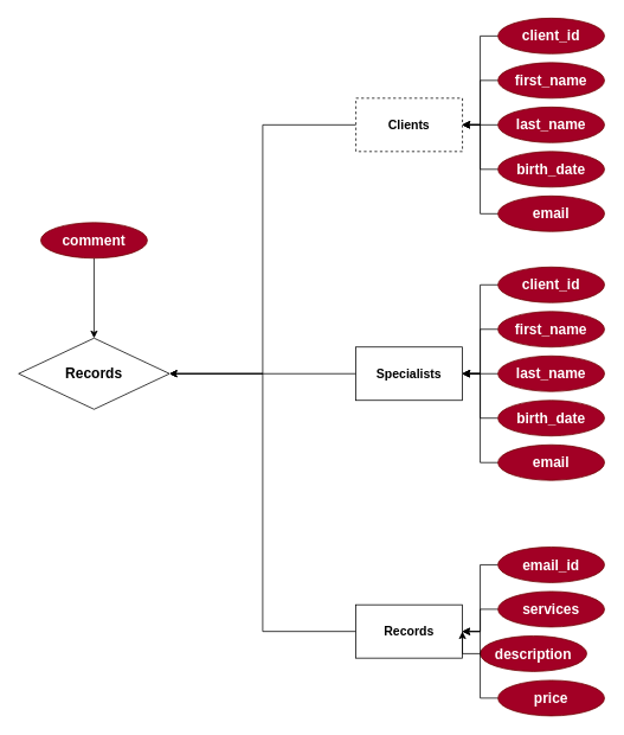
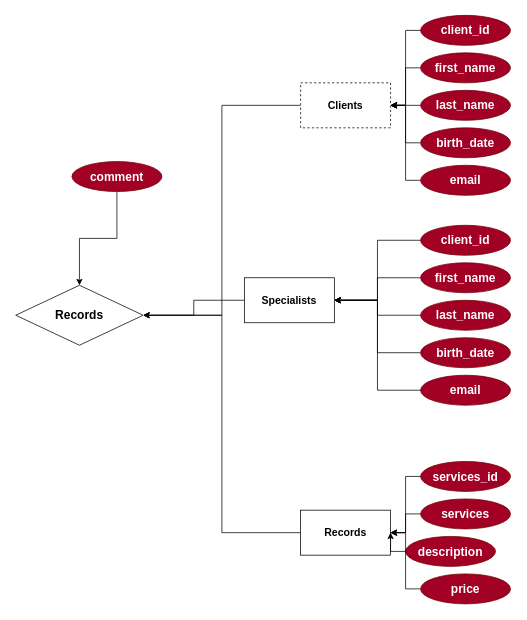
- <mxCell id="38" value="&lt;div style=&quot;text-align: left;&quot;&gt;&lt;span style=&quot;background-color: transparent;&quot;&gt;comment&lt;/span&gt;&lt;/div&gt;" style="ellipse;whiteSpace=wrap;html=1;fillColor=light-dark(#A20025,#990000);fontColor=#ffffff;strokeColor=#6F0000;fontSize=16;fontStyle=1" vertex="1" parent="1"><mxGeometry x="45" y="250" width="120" height="40" as="geometry" /></mxCell>
+ <mxCell id="38" value="&lt;div style=&quot;text-align: left;&quot;&gt;&lt;span style=&quot;background-color: transparent;&quot;&gt;comment&lt;/span&gt;&lt;/div&gt;" style="ellipse;whiteSpace=wrap;html=1;fillColor=light-dark(#A20025,#990000);fontColor=#ffffff;strokeColor=#6F0000;fontSize=16;fontStyle=1" vertex="1" parent="1"><mxGeometry x="95" y="215" width="120" height="40" as="geometry" /></mxCell>
- <mxCell id="3" value="&lt;span style=&quot;text-wrap-mode: nowrap;&quot;&gt;&lt;b&gt;Specialists&lt;/b&gt;&lt;/span&gt;" style="rounded=0;whiteSpace=wrap;html=1;fillColor=light-dark(#FFFFFF,#A9C4EB);fontColor=light-dark(#000000,#000000);fontSize=14;" vertex="1" parent="1"><mxGeometry x="400" y="390" width="120" height="60" as="geometry" /></mxCell>
+ <mxCell id="3" value="&lt;span style=&quot;text-wrap-mode: nowrap;&quot;&gt;&lt;b&gt;Specialists&lt;/b&gt;&lt;/span&gt;" style="rounded=0;whiteSpace=wrap;html=1;fillColor=light-dark(#FFFFFF,#A9C4EB);fontColor=light-dark(#000000,#000000);fontSize=14;" vertex="1" parent="1"><mxGeometry x="325" y="370" width="120" height="60" as="geometry" /></mxCell>
- <mxCell id="35" value="&lt;div style=&quot;text-align: left;&quot;&gt;&lt;span style=&quot;background-color: transparent;&quot;&gt;email_id&lt;/span&gt;&lt;/div&gt;" style="ellipse;whiteSpace=wrap;html=1;fillColor=light-dark(#A20025,#990000);fontColor=#ffffff;strokeColor=#6F0000;fontSize=16;fontStyle=1" vertex="1" parent="1"><mxGeometry x="560" y="615" width="120" height="40" as="geometry" /></mxCell>
+ <mxCell id="35" value="&lt;div style=&quot;text-align: left;&quot;&gt;&lt;span style=&quot;background-color: transparent;&quot;&gt;services_id&lt;/span&gt;&lt;/div&gt;" style="ellipse;whiteSpace=wrap;html=1;fillColor=light-dark(#A20025,#990000);fontColor=#ffffff;strokeColor=#6F0000;fontSize=16;fontStyle=1" vertex="1" parent="1"><mxGeometry x="560" y="615" width="120" height="40" as="geometry" /></mxCell>
